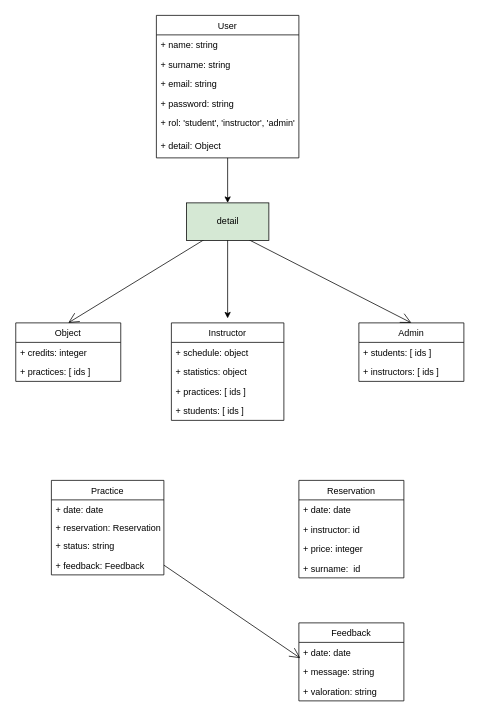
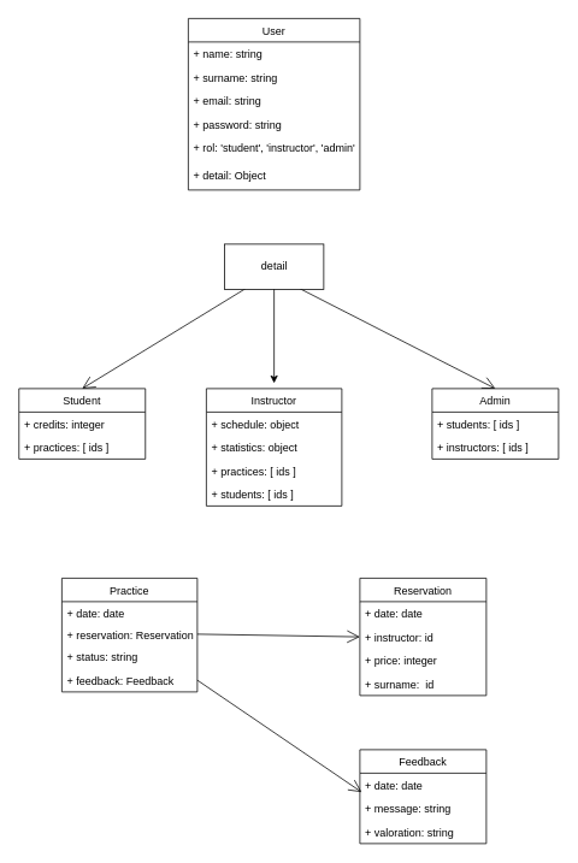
- <mxCell id="2" value="" style="edgeStyle=orthogonalEdgeStyle;rounded=0;orthogonalLoop=1;jettySize=auto;html=1;entryX=0.5;entryY=0;entryDx=0;entryDy=0;" edge="1" parent="1" source="3" target="41"><mxGeometry relative="1" as="geometry"><mxPoint x="303" y="240" as="targetPoint" /><Array as="points" /></mxGeometry></mxCell>
- <mxCell id="41" value="detail" style="html=1;fillColor=#d5e8d4;" vertex="1" parent="1"><mxGeometry x="248" y="270" width="110" height="50" as="geometry" /></mxCell>
+ <mxCell id="41" value="detail" style="html=1;" vertex="1" parent="1"><mxGeometry x="248" y="270" width="110" height="50" as="geometry" /></mxCell>
- <mxCell id="11" value="Object" style="swimlane;fontStyle=0;childLayout=stackLayout;horizontal=1;startSize=26;fillColor=none;horizontalStack=0;resizeParent=1;resizeParentMax=0;resizeLast=0;collapsible=1;marginBottom=0;" vertex="1" parent="1"><mxGeometry x="20.5" y="430" width="140" height="78" as="geometry" /></mxCell>
+ <mxCell id="11" value="Student" style="swimlane;fontStyle=0;childLayout=stackLayout;horizontal=1;startSize=26;fillColor=none;horizontalStack=0;resizeParent=1;resizeParentMax=0;resizeLast=0;collapsible=1;marginBottom=0;" vertex="1" parent="1"><mxGeometry x="20.5" y="430" width="140" height="78" as="geometry" /></mxCell>
+ <mxCell id="37" value="" style="endArrow=open;endFill=1;endSize=12;html=1;exitX=1;exitY=0.5;exitDx=0;exitDy=0;entryX=0;entryY=0.5;entryDx=0;entryDy=0;" edge="1" parent="1" source="24" target="29"><mxGeometry width="160" relative="1" as="geometry"><mxPoint x="-32" y="630" as="sourcePoint" /><mxPoint x="277" y="420" as="targetPoint" /></mxGeometry></mxCell>
